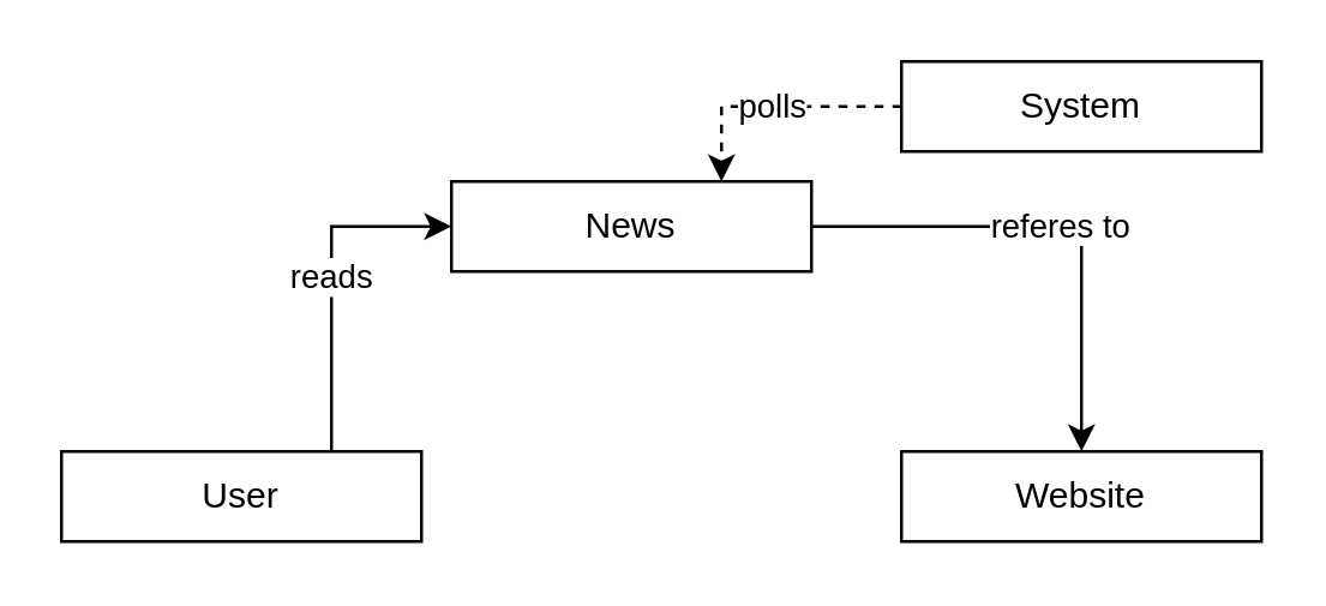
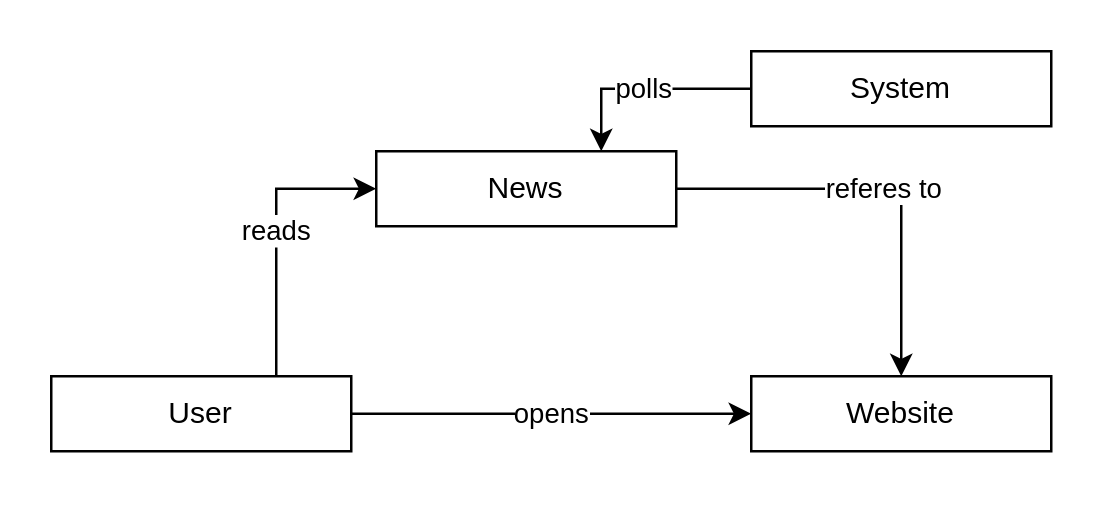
- <mxCell id="8" value="polls" style="edgeStyle=orthogonalEdgeStyle;rounded=0;orthogonalLoop=1;jettySize=auto;html=1;exitX=0;exitY=0.5;exitDx=0;exitDy=0;entryX=0.75;entryY=0;entryDx=0;entryDy=0;dashed=1;" edge="1" parent="1" source="9" target="3"><mxGeometry relative="1" as="geometry" /></mxCell>
+ <mxCell id="8" value="polls" style="edgeStyle=orthogonalEdgeStyle;rounded=0;orthogonalLoop=1;jettySize=auto;html=1;exitX=0;exitY=0.5;exitDx=0;exitDy=0;entryX=0.75;entryY=0;entryDx=0;entryDy=0;" edge="1" parent="1" source="9" target="3"><mxGeometry relative="1" as="geometry" /></mxCell>
+ <mxCell id="5" value="opens" style="edgeStyle=orthogonalEdgeStyle;rounded=0;orthogonalLoop=1;jettySize=auto;html=1;exitX=1;exitY=0.5;exitDx=0;exitDy=0;entryX=0;entryY=0.5;entryDx=0;entryDy=0;" edge="1" parent="1" source="6" target="7"><mxGeometry relative="1" as="geometry" /></mxCell>
